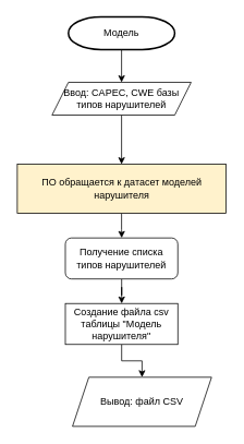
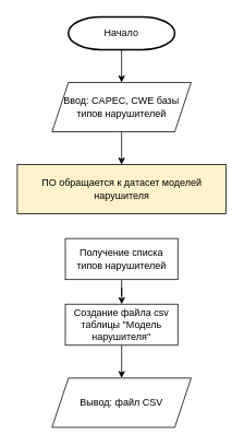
- <mxCell id="3" value="Модель" style="strokeWidth=2;html=1;shape=mxgraph.flowchart.terminator;whiteSpace=wrap;" parent="1" vertex="1"><mxGeometry x="83" y="20" width="130" height="40" as="geometry" /></mxCell>
+ <mxCell id="3" value="Начало" style="strokeWidth=2;html=1;shape=mxgraph.flowchart.terminator;whiteSpace=wrap;" parent="1" vertex="1"><mxGeometry x="83" y="20" width="130" height="40" as="geometry" /></mxCell>
- <mxCell id="5" value="Ввод: CAPEC, CWE базы типов нарушителей" style="shape=parallelogram;perimeter=parallelogramPerimeter;whiteSpace=wrap;html=1;fixedSize=1;" parent="1" vertex="1"><mxGeometry x="63" y="100" width="170" height="40" as="geometry" /></mxCell>
+ <mxCell id="5" value="Ввод: CAPEC, CWE базы типов нарушителей" style="shape=parallelogram;perimeter=parallelogramPerimeter;whiteSpace=wrap;html=1;fixedSize=1;" parent="1" vertex="1"><mxGeometry x="63" y="100" width="170" height="60" as="geometry" /></mxCell>
- <mxCell id="6" value="" style="edgeStyle=orthogonalEdgeStyle;rounded=0;orthogonalLoop=1;jettySize=auto;html=1;" parent="1" source="7" target="12" edge="1"><mxGeometry relative="1" as="geometry" /></mxCell>
- <mxCell id="12" value="Получение списка типов нарушителей" style="whiteSpace=wrap;html=1;rounded=1;" parent="1" vertex="1"><mxGeometry x="79.25" y="290" width="137.5" height="50" as="geometry" /></mxCell>
+ <mxCell id="12" value="Получение списка типов нарушителей" style="rounded=0;whiteSpace=wrap;html=1;" parent="1" vertex="1"><mxGeometry x="79.25" y="290" width="137.5" height="50" as="geometry" /></mxCell>
- <mxCell id="10" value="Вывод: файл CSV" style="shape=parallelogram;perimeter=parallelogramPerimeter;whiteSpace=wrap;html=1;fixedSize=1;" parent="1" vertex="1"><mxGeometry x="88" y="460" width="170" height="60" as="geometry" /></mxCell>
+ <mxCell id="10" value="Вывод: файл CSV" style="shape=parallelogram;perimeter=parallelogramPerimeter;whiteSpace=wrap;html=1;fixedSize=1;" parent="1" vertex="1"><mxGeometry x="63" y="460" width="170" height="60" as="geometry" /></mxCell>
